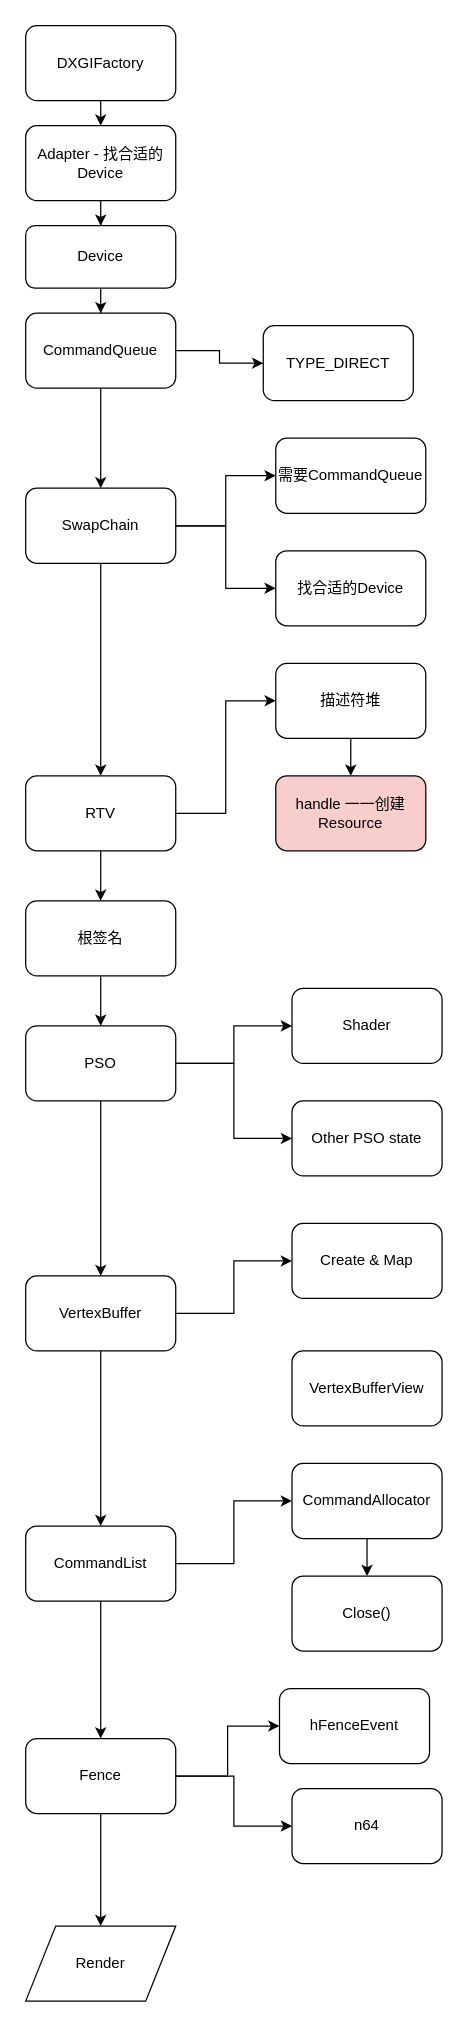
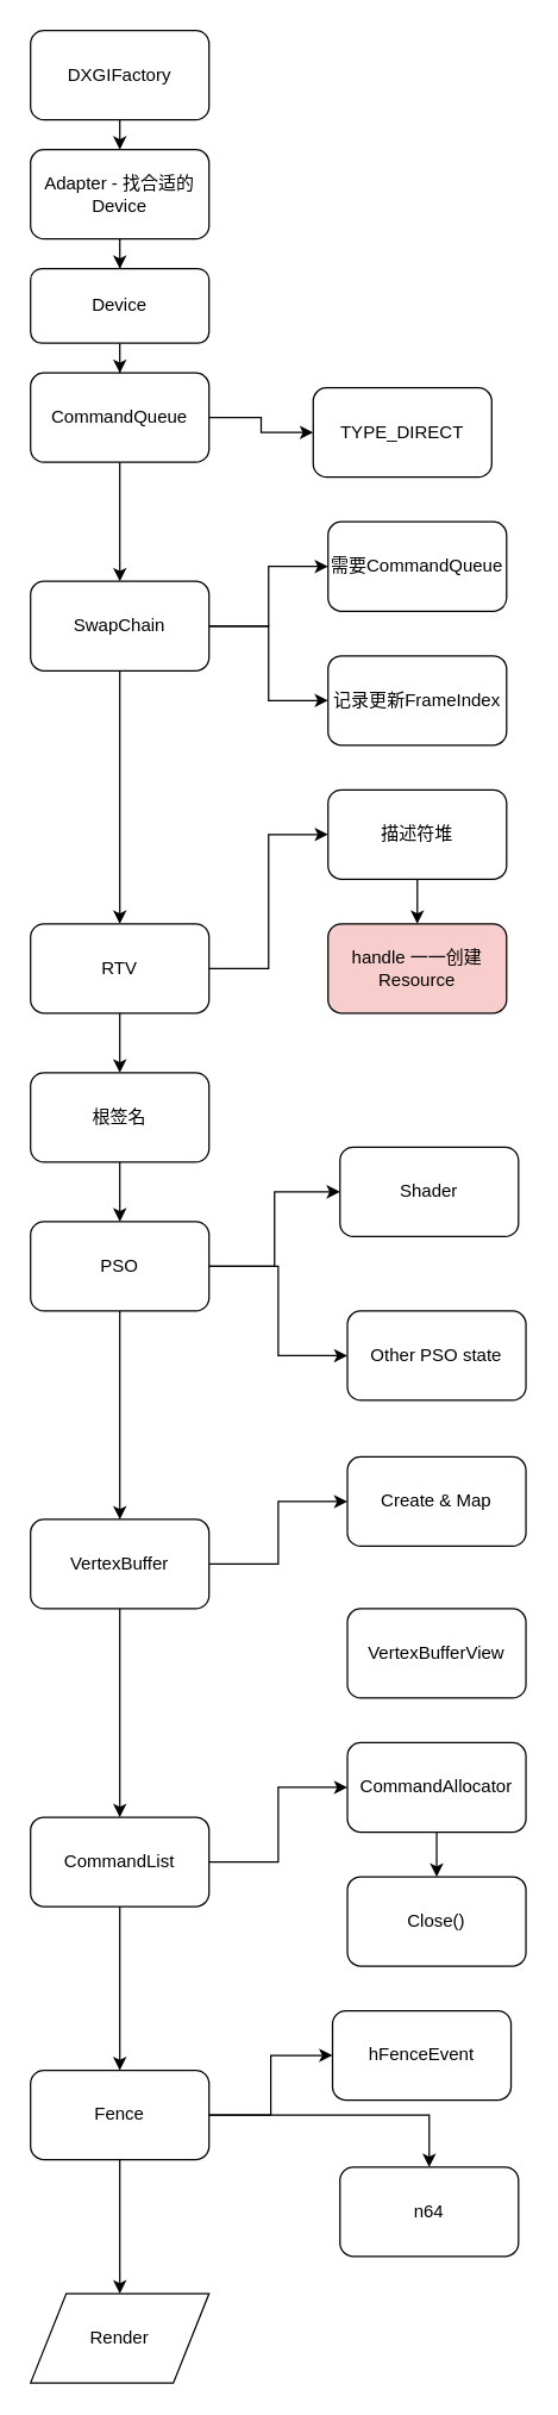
- <mxCell id="17" value="找合适的Device" style="rounded=1;whiteSpace=wrap;html=1;" parent="1" vertex="1"><mxGeometry x="220" y="440" width="120" height="60" as="geometry" /></mxCell>
+ <mxCell id="17" value="记录更新FrameIndex" style="rounded=1;whiteSpace=wrap;html=1;" parent="1" vertex="1"><mxGeometry x="220" y="440" width="120" height="60" as="geometry" /></mxCell>
- <mxCell id="30" value="Shader" style="rounded=1;whiteSpace=wrap;html=1;" parent="1" vertex="1"><mxGeometry x="233" y="790" width="120" height="60" as="geometry" /></mxCell>
+ <mxCell id="30" value="Shader" style="rounded=1;whiteSpace=wrap;html=1;" parent="1" vertex="1"><mxGeometry x="228" y="770" width="120" height="60" as="geometry" /></mxCell>
- <mxCell id="48" value="n64" style="rounded=1;whiteSpace=wrap;html=1;" parent="1" vertex="1"><mxGeometry x="233" y="1430" width="120" height="60" as="geometry" /></mxCell>
+ <mxCell id="48" value="n64" style="rounded=1;whiteSpace=wrap;html=1;" parent="1" vertex="1"><mxGeometry x="228" y="1455" width="120" height="60" as="geometry" /></mxCell>
